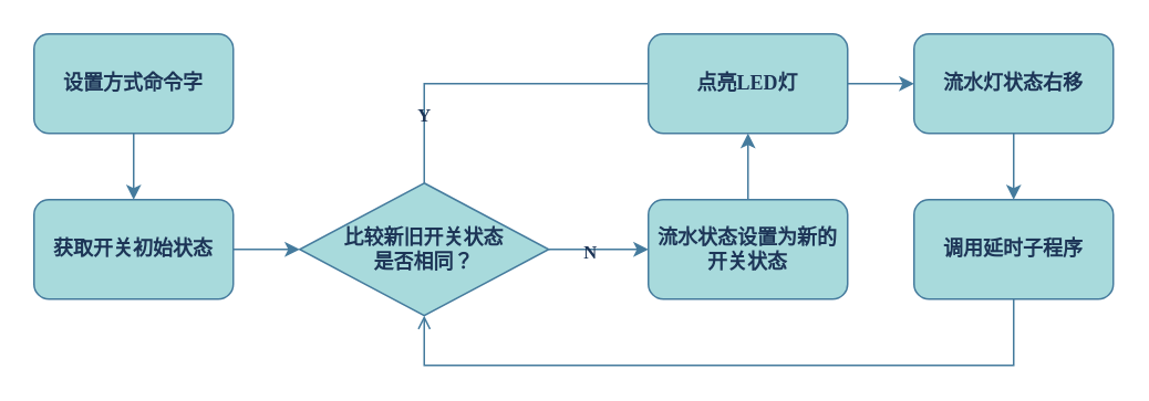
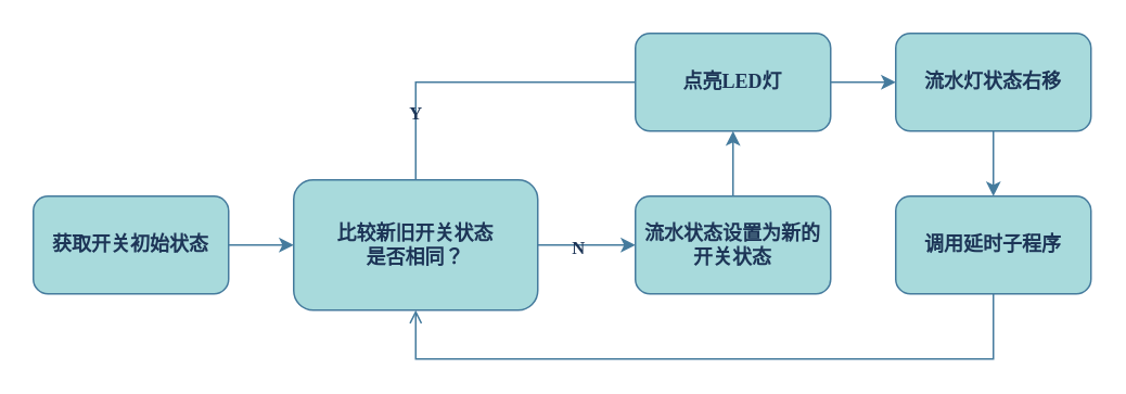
- <mxCell id="3" value="设置方式命令字" style="rounded=1;whiteSpace=wrap;html=1;fontFamily=Times New Roman;fontStyle=1;labelBackgroundColor=none;fillColor=#A8DADC;strokeColor=#457B9D;fontColor=#1D3557;" vertex="1" parent="1"><mxGeometry x="20" y="20" width="120" height="60" as="geometry" /></mxCell>
- <mxCell id="2" style="edgeStyle=orthogonalEdgeStyle;rounded=0;orthogonalLoop=1;jettySize=auto;html=1;exitX=0.5;exitY=1;exitDx=0;exitDy=0;entryX=0.5;entryY=0;entryDx=0;entryDy=0;fontFamily=Times New Roman;fontStyle=1;labelBackgroundColor=none;strokeColor=#457B9D;fontColor=default;" edge="1" parent="1" source="3" target="5"><mxGeometry relative="1" as="geometry" /></mxCell>
- <mxCell id="10" value="比较新旧开关状态&lt;br&gt;是否相同？" style="rhombus;whiteSpace=wrap;html=1;fontFamily=Times New Roman;fontStyle=1;labelBackgroundColor=none;fillColor=#A8DADC;strokeColor=#457B9D;fontColor=#1D3557;" vertex="1" parent="1"><mxGeometry x="180" y="110" width="150" height="80" as="geometry" /></mxCell>
+ <mxCell id="10" value="比较新旧开关状态&lt;br&gt;是否相同？" style="whiteSpace=wrap;html=1;fontFamily=Times New Roman;fontStyle=1;labelBackgroundColor=none;fillColor=#A8DADC;strokeColor=#457B9D;fontColor=#1D3557;rounded=1;" vertex="1" parent="1"><mxGeometry x="180" y="110" width="150" height="80" as="geometry" /></mxCell>
